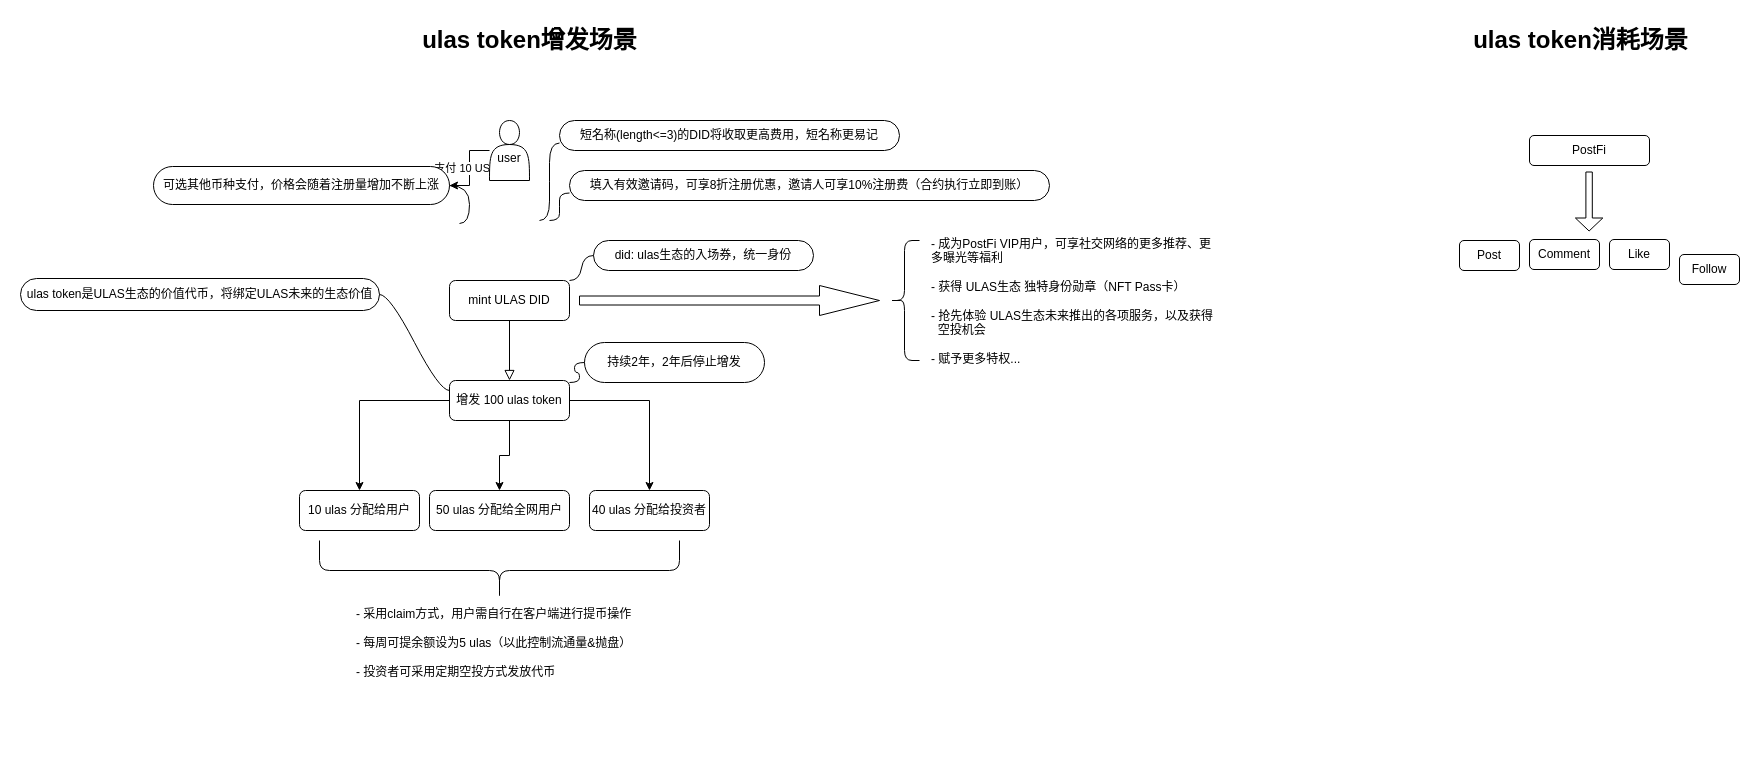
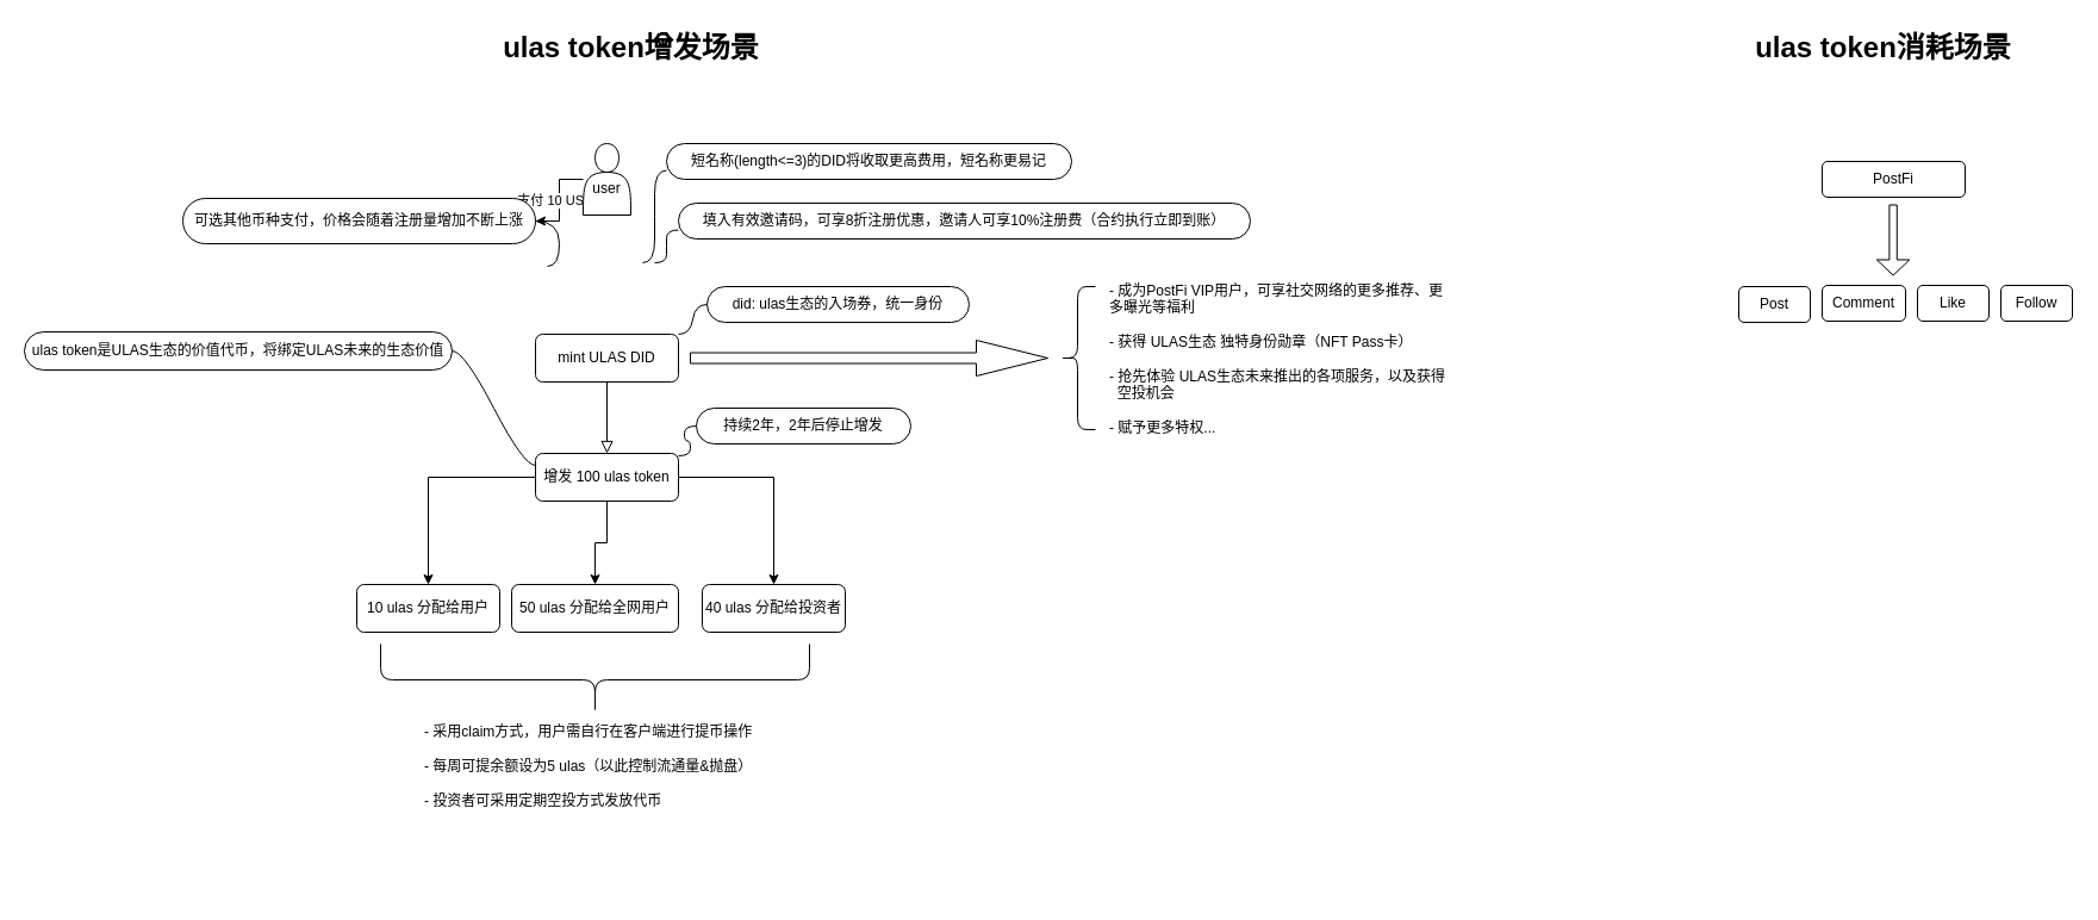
- <mxCell id="35" value="Follow" style="rounded=1;whiteSpace=wrap;html=1;" vertex="1" parent="1"><mxGeometry x="1679" y="254" width="60" height="30" as="geometry" /></mxCell>
+ <mxCell id="35" value="Follow" style="rounded=1;whiteSpace=wrap;html=1;" vertex="1" parent="1"><mxGeometry x="1679" y="239" width="60" height="30" as="geometry" /></mxCell>
- <mxCell id="22" value="持续2年，2年后停止增发" style="whiteSpace=wrap;html=1;rounded=1;arcSize=50;align=center;verticalAlign=middle;strokeWidth=1;autosize=1;spacing=4;treeFolding=1;treeMoving=1;newEdgeStyle={&quot;edgeStyle&quot;:&quot;entityRelationEdgeStyle&quot;,&quot;startArrow&quot;:&quot;none&quot;,&quot;endArrow&quot;:&quot;none&quot;,&quot;segment&quot;:10,&quot;curved&quot;:1};" vertex="1" parent="1"><mxGeometry x="584" y="342" width="180" height="40" as="geometry" /></mxCell>
+ <mxCell id="22" value="持续2年，2年后停止增发" style="whiteSpace=wrap;html=1;rounded=1;arcSize=50;align=center;verticalAlign=middle;strokeWidth=1;autosize=1;spacing=4;treeFolding=1;treeMoving=1;newEdgeStyle={&quot;edgeStyle&quot;:&quot;entityRelationEdgeStyle&quot;,&quot;startArrow&quot;:&quot;none&quot;,&quot;endArrow&quot;:&quot;none&quot;,&quot;segment&quot;:10,&quot;curved&quot;:1};" vertex="1" parent="1"><mxGeometry x="584" y="342" width="180" height="30" as="geometry" /></mxCell>
